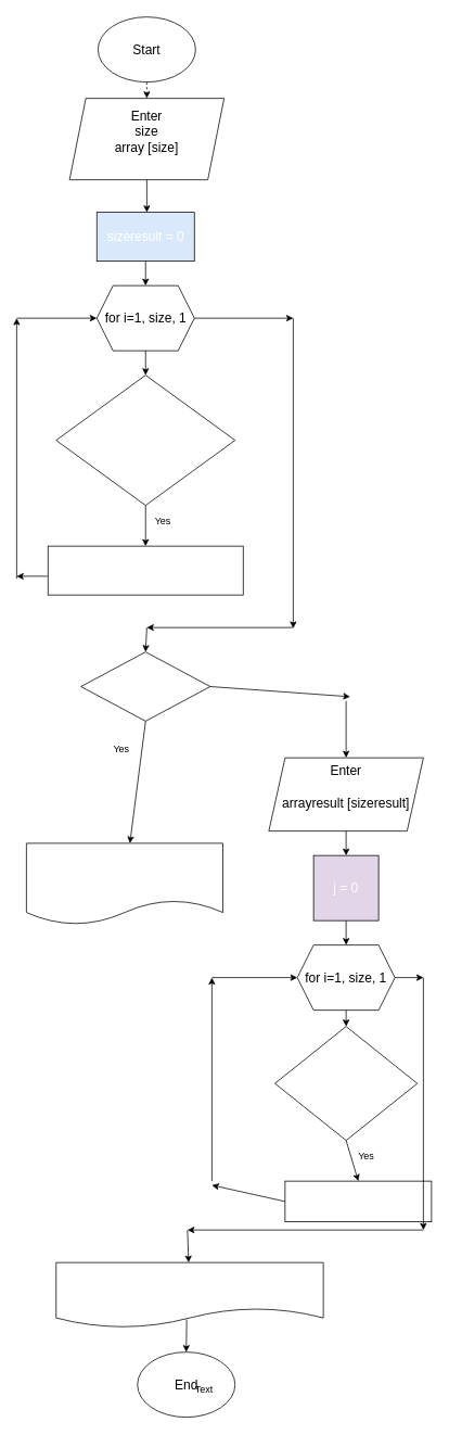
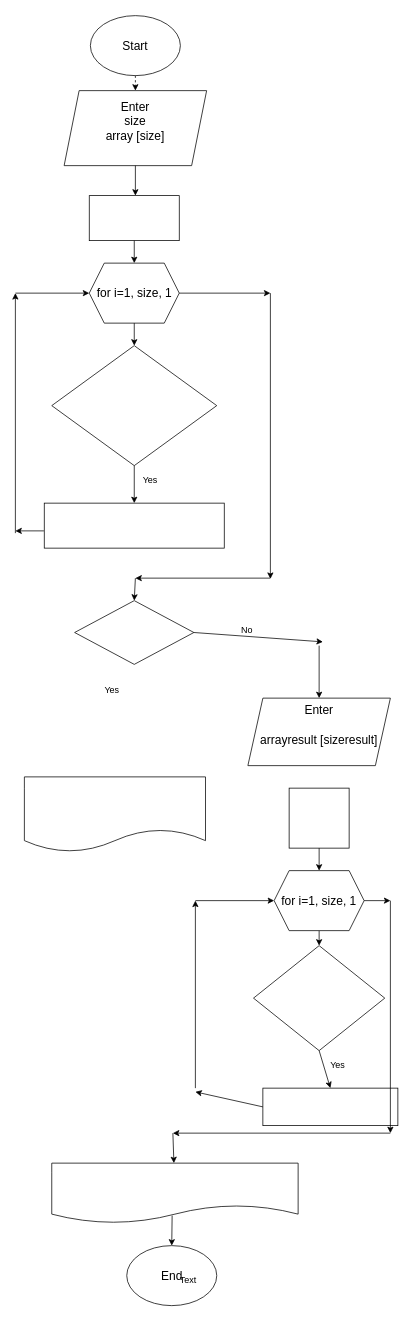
- <mxCell id="4" value="&lt;font style=&quot;font-size: 16px&quot; color=&quot;#ffffff&quot;&gt;&lt;span lang=&quot;EN-US&quot; style=&quot;line-height: 115%&quot;&gt;sizeresult&lt;/span&gt;&lt;span lang=&quot;EN-US&quot; style=&quot;line-height: 115%&quot;&gt; = &lt;/span&gt;&lt;span lang=&quot;EN-US&quot; style=&quot;line-height: 115%&quot;&gt;0&lt;/span&gt;&lt;/font&gt;&lt;span&gt;&lt;br&gt;&lt;/span&gt;" style="rounded=0;whiteSpace=wrap;html=1;fontSize=16;fillColor=#dae8fc;" parent="1" vertex="1"><mxGeometry x="118.5" y="260" width="120" height="60" as="geometry" /></mxCell>
+ <mxCell id="4" value="&lt;font style=&quot;font-size: 16px&quot; color=&quot;#ffffff&quot;&gt;&lt;span lang=&quot;EN-US&quot; style=&quot;line-height: 115%&quot;&gt;sizeresult&lt;/span&gt;&lt;span lang=&quot;EN-US&quot; style=&quot;line-height: 115%&quot;&gt; = &lt;/span&gt;&lt;span lang=&quot;EN-US&quot; style=&quot;line-height: 115%&quot;&gt;0&lt;/span&gt;&lt;/font&gt;&lt;span&gt;&lt;br&gt;&lt;/span&gt;" style="rounded=0;whiteSpace=wrap;html=1;fontSize=16;" parent="1" vertex="1"><mxGeometry x="118.5" y="260" width="120" height="60" as="geometry" /></mxCell>
+ <mxCell id="47" value="No" style="text;html=1;strokeColor=none;fillColor=none;align=center;verticalAlign=middle;whiteSpace=wrap;rounded=0;fontFamily=Helvetica;" vertex="1" parent="1"><mxGeometry x="298.5" y="830" width="60" height="20" as="geometry" /></mxCell>
- <mxCell id="19" value="" style="endArrow=classic;html=1;fontFamily=Helvetica;fontSize=16;fontColor=#FFFFFF;exitX=0.5;exitY=1;exitDx=0;exitDy=0;" parent="1" source="17" target="20" edge="1"><mxGeometry width="50" height="50" relative="1" as="geometry"><mxPoint x="50" y="890" as="sourcePoint" /><mxPoint x="179" y="980" as="targetPoint" /></mxGeometry></mxCell>
- <mxCell id="29" value="" style="endArrow=classic;html=1;fontFamily=Helvetica;fontSize=16;fontColor=#FFFFFF;entryX=0.5;entryY=0;entryDx=0;entryDy=0;" parent="1" source="24" target="28" edge="1"><mxGeometry width="50" height="50" relative="1" as="geometry"><mxPoint x="390" y="1170" as="sourcePoint" /><mxPoint x="440" y="1120" as="targetPoint" /></mxGeometry></mxCell>
- <mxCell id="28" value="j = 0" style="whiteSpace=wrap;html=1;aspect=fixed;fontFamily=Helvetica;fontSize=16;fontColor=#FFFFFF;fillColor=#e1d5e7;" parent="1" vertex="1"><mxGeometry x="385" y="1050" width="80" height="80" as="geometry" /></mxCell>
+ <mxCell id="28" value="j = 0" style="whiteSpace=wrap;html=1;aspect=fixed;fontFamily=Helvetica;fontSize=16;fontColor=#FFFFFF;" parent="1" vertex="1"><mxGeometry x="385" y="1050" width="80" height="80" as="geometry" /></mxCell>
